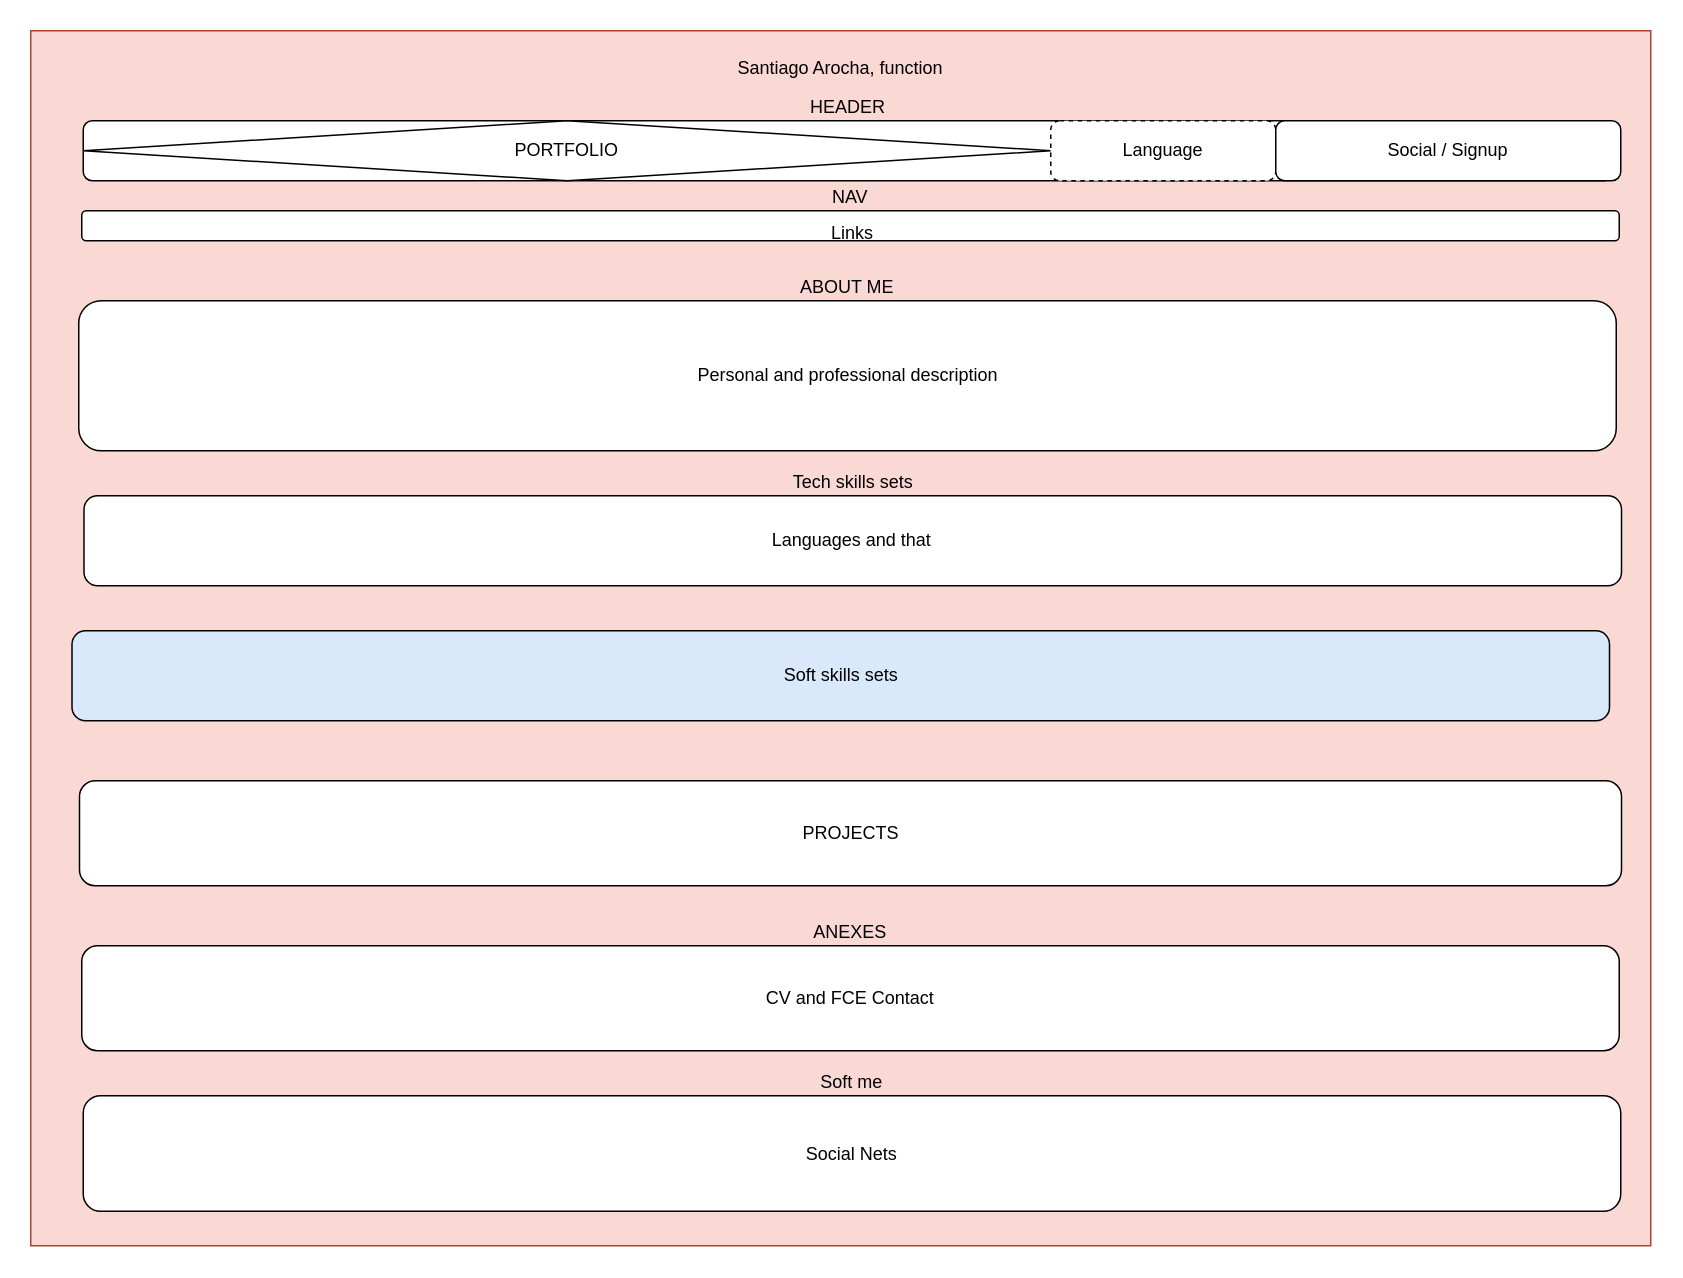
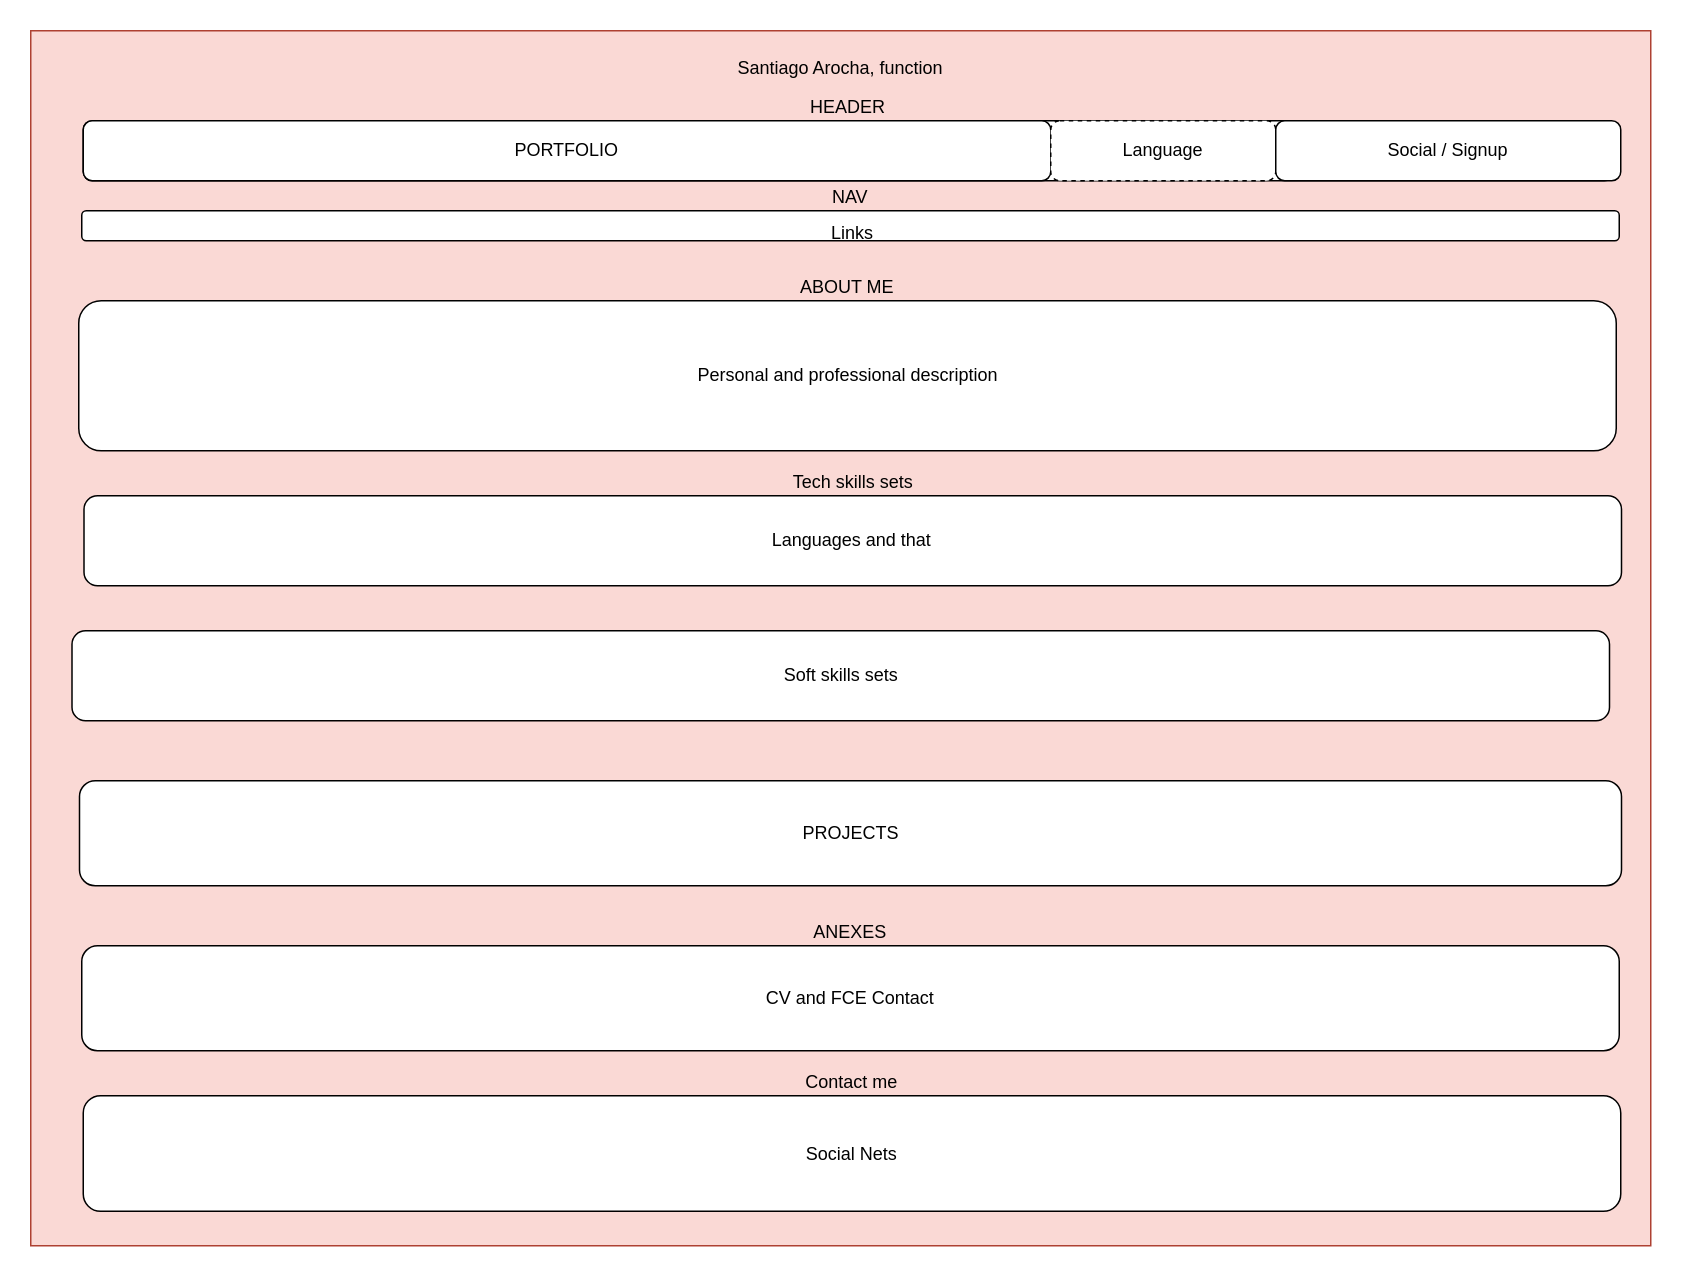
- <mxCell id="5" value="PORTFOLIO" style="rhombus;whiteSpace=wrap;html=1;strokeColor=default;" vertex="1" parent="1"><mxGeometry x="55" y="80" width="645" height="40" as="geometry" /></mxCell>
+ <mxCell id="5" value="PORTFOLIO" style="rounded=1;whiteSpace=wrap;html=1;strokeColor=default;" vertex="1" parent="1"><mxGeometry x="55" y="80" width="645" height="40" as="geometry" /></mxCell>
- <mxCell id="11" value="Soft skills sets" style="rounded=1;whiteSpace=wrap;html=1;strokeColor=default;fillColor=#dae8fc;" vertex="1" parent="1"><mxGeometry x="47.5" y="420" width="1025" height="60" as="geometry" /></mxCell>
+ <mxCell id="11" value="Soft skills sets" style="rounded=1;whiteSpace=wrap;html=1;strokeColor=default;" vertex="1" parent="1"><mxGeometry x="47.5" y="420" width="1025" height="60" as="geometry" /></mxCell>
- <mxCell id="14" value="Soft me" style="rounded=1;whiteSpace=wrap;html=1;strokeColor=default;labelPosition=center;verticalLabelPosition=top;align=center;verticalAlign=bottom;" vertex="1" parent="1"><mxGeometry x="55" y="730" width="1025" height="77" as="geometry" /></mxCell>
+ <mxCell id="14" value="Contact me" style="rounded=1;whiteSpace=wrap;html=1;strokeColor=default;labelPosition=center;verticalLabelPosition=top;align=center;verticalAlign=bottom;" vertex="1" parent="1"><mxGeometry x="55" y="730" width="1025" height="77" as="geometry" /></mxCell>
